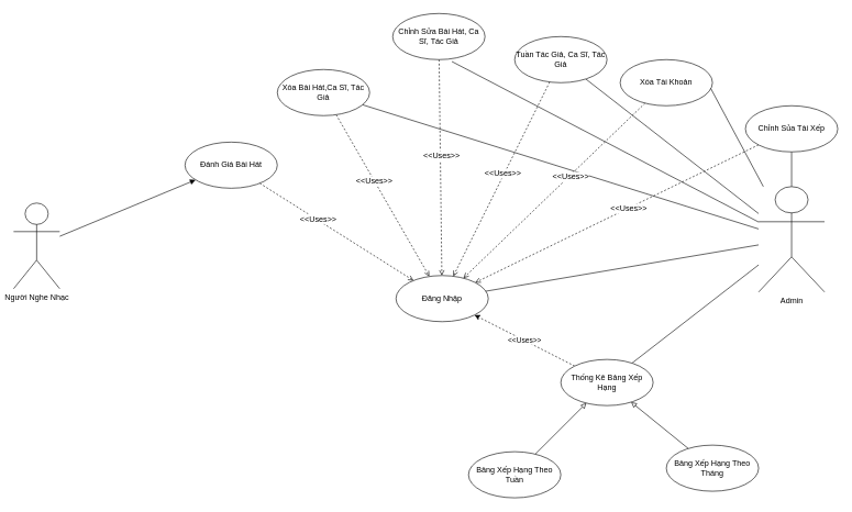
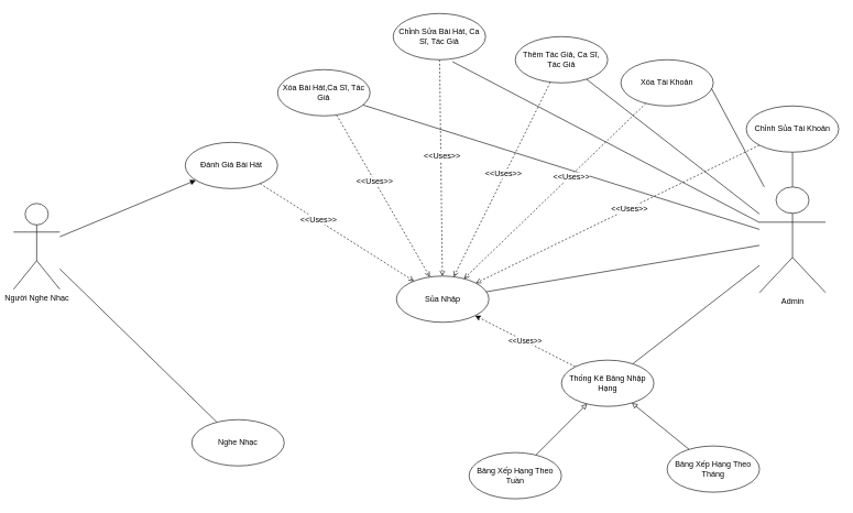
- <mxCell id="27" value="Tuần Tác Giả, Ca Sĩ, Tác Giả" style="ellipse;whiteSpace=wrap;html=1;" parent="1" vertex="1"><mxGeometry x="780" y="55" width="140" height="70" as="geometry" /></mxCell>
+ <mxCell id="27" value="Thêm Tác Giả, Ca Sĩ, Tác Giả" style="ellipse;whiteSpace=wrap;html=1;" parent="1" vertex="1"><mxGeometry x="780" y="55" width="140" height="70" as="geometry" /></mxCell>
- <mxCell id="33" value="Chỉnh Sủa Tài Xếp" style="ellipse;whiteSpace=wrap;html=1;" parent="1" vertex="1"><mxGeometry x="1130" y="160" width="140" height="70" as="geometry" /></mxCell>
+ <mxCell id="33" value="Chỉnh Sủa Tài Khoản" style="ellipse;whiteSpace=wrap;html=1;" parent="1" vertex="1"><mxGeometry x="1130" y="160" width="140" height="70" as="geometry" /></mxCell>
- <mxCell id="5" value="Đăng Nhập" style="ellipse;whiteSpace=wrap;html=1;" parent="1" vertex="1"><mxGeometry x="600" y="417.667" width="140" height="70" as="geometry" /></mxCell>
+ <mxCell id="5" value="Sủa Nhập" style="ellipse;whiteSpace=wrap;html=1;" parent="1" vertex="1"><mxGeometry x="600" y="417.667" width="140" height="70" as="geometry" /></mxCell>
+ <mxCell id="2" style="edgeStyle=none;rounded=0;orthogonalLoop=1;jettySize=auto;html=1;endArrow=none;endFill=0;" parent="1" source="4" target="6" edge="1"><mxGeometry relative="1" as="geometry" /></mxCell>
- <mxCell id="35" value="Thống Kê Bảng Xếp Hạng" style="ellipse;whiteSpace=wrap;html=1;" parent="1" vertex="1"><mxGeometry x="850" y="545" width="140" height="70" as="geometry" /></mxCell>
+ <mxCell id="35" value="Thống Kê Bảng Nhập Hạng" style="ellipse;whiteSpace=wrap;html=1;" parent="1" vertex="1"><mxGeometry x="850" y="545" width="140" height="70" as="geometry" /></mxCell>
+ <mxCell id="6" value="Nghe Nhạc" style="ellipse;whiteSpace=wrap;html=1;" parent="1" vertex="1"><mxGeometry x="290" y="635.167" width="140" height="70" as="geometry" /></mxCell>
